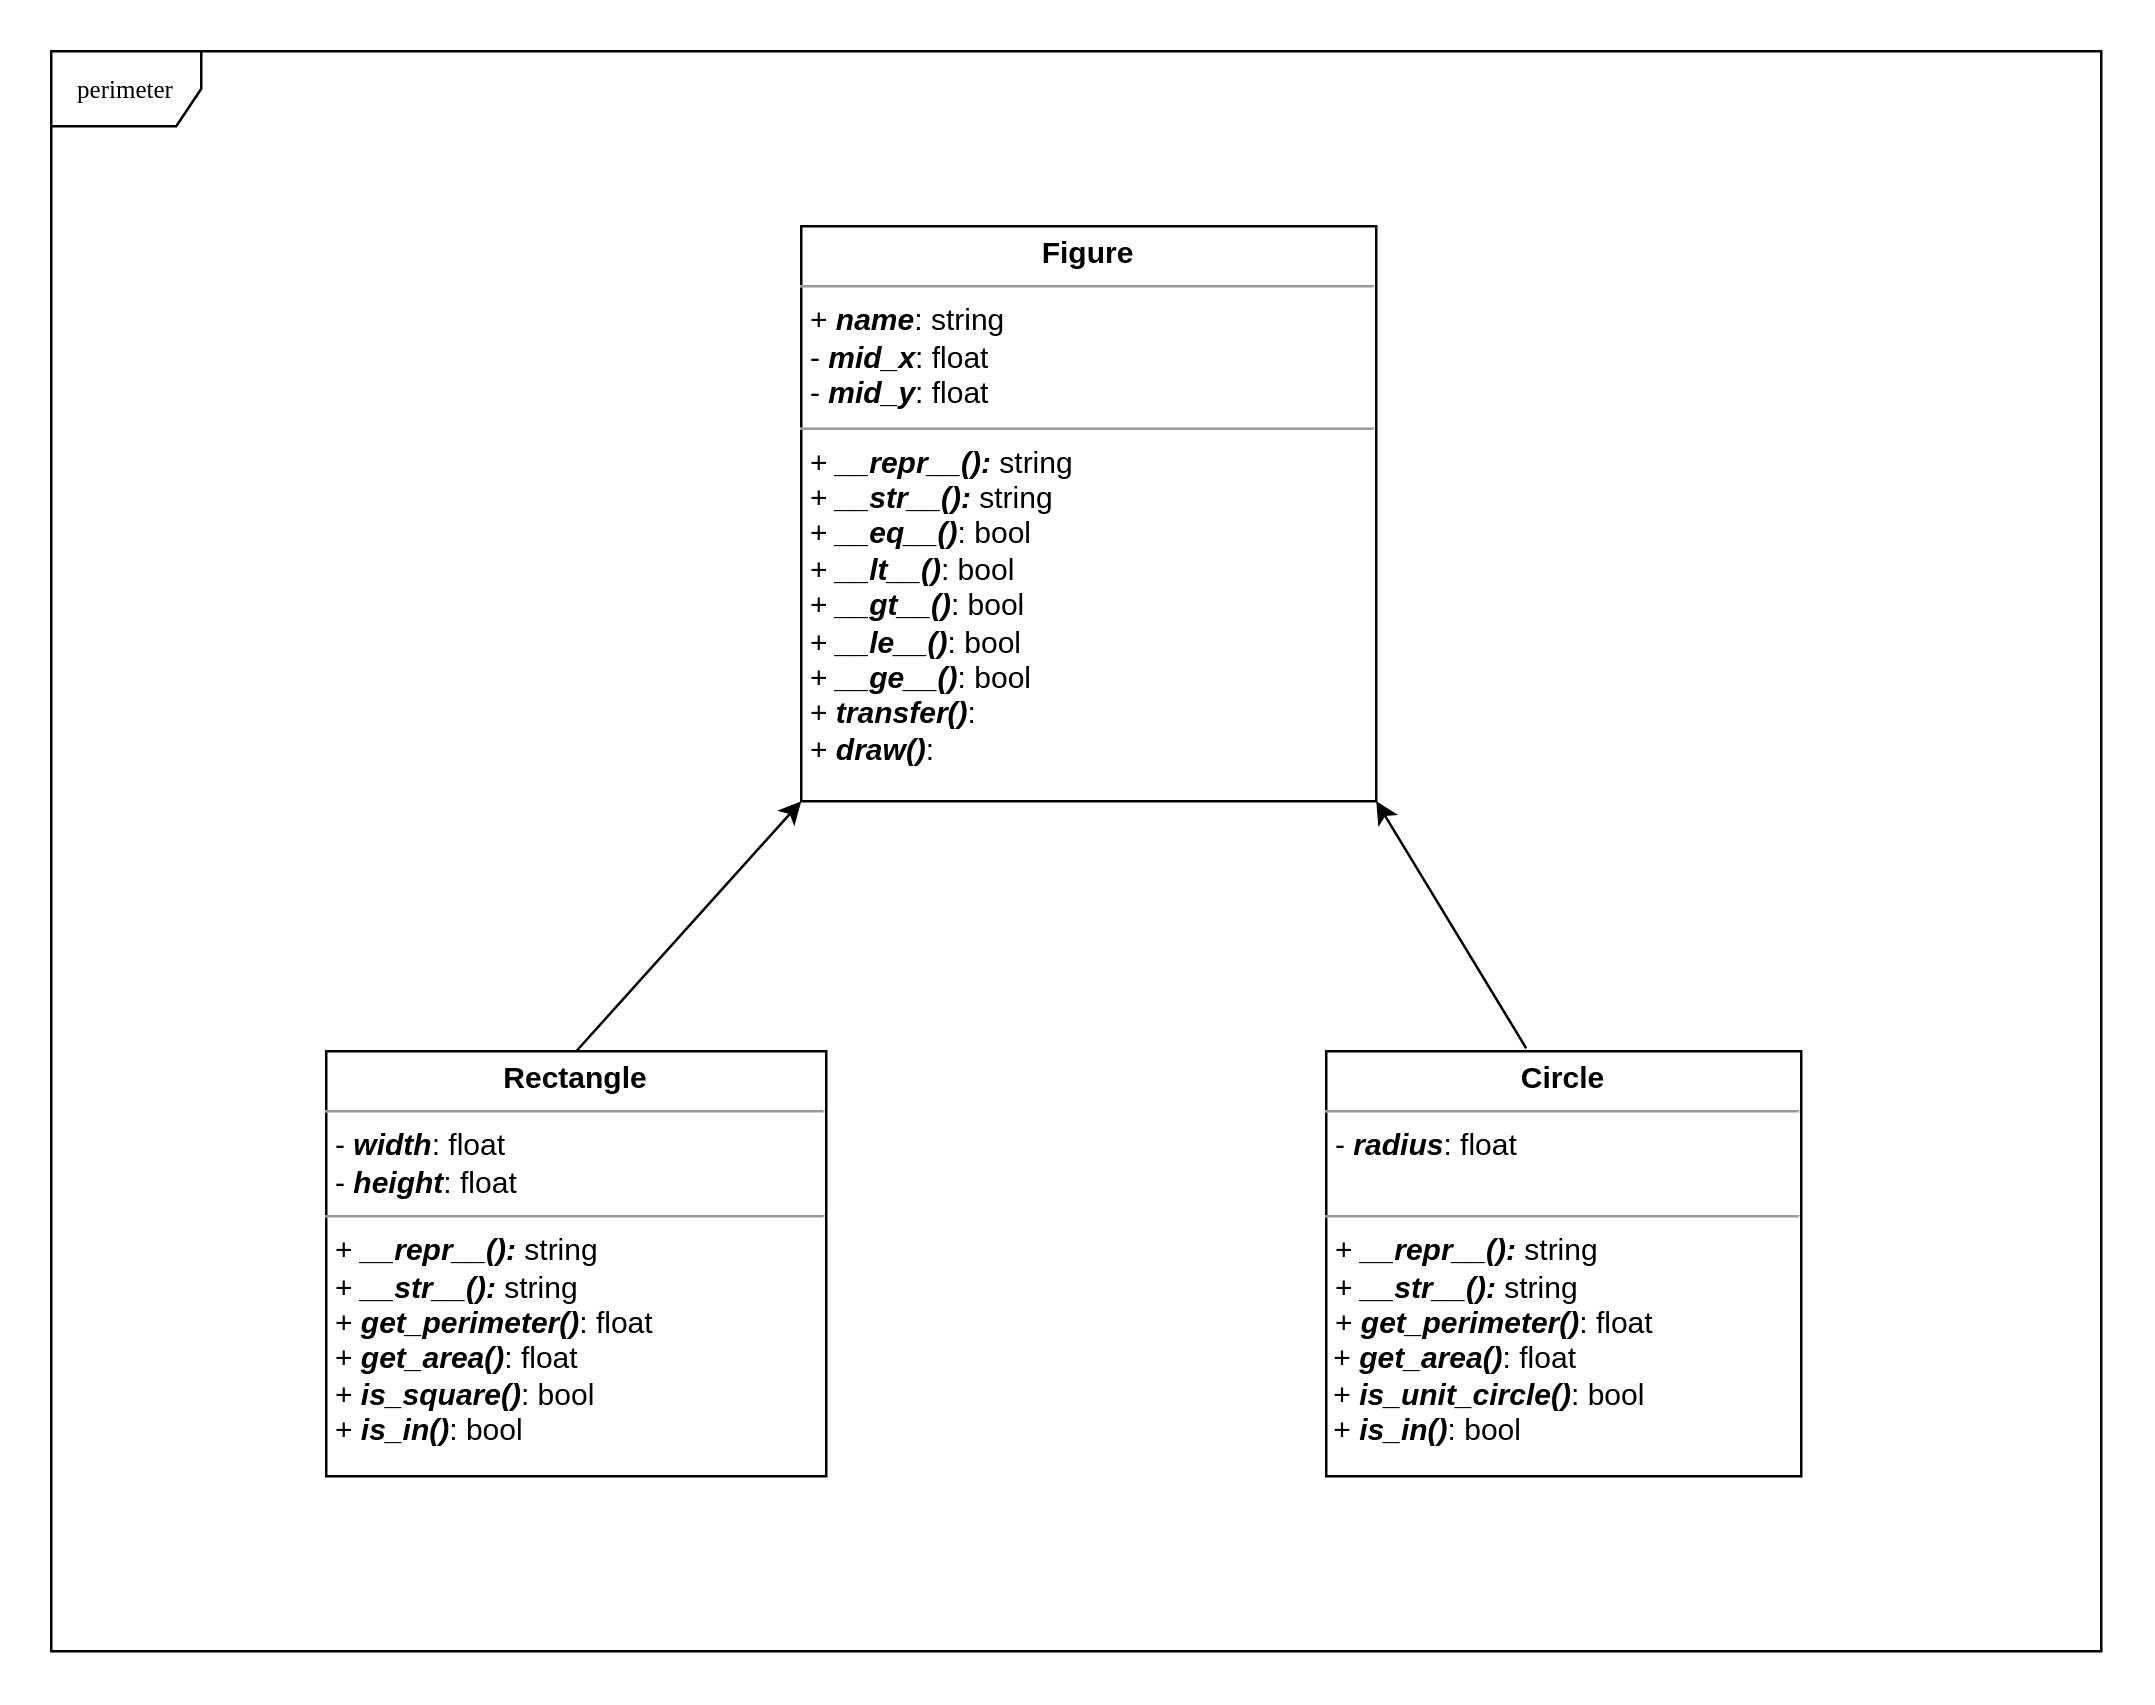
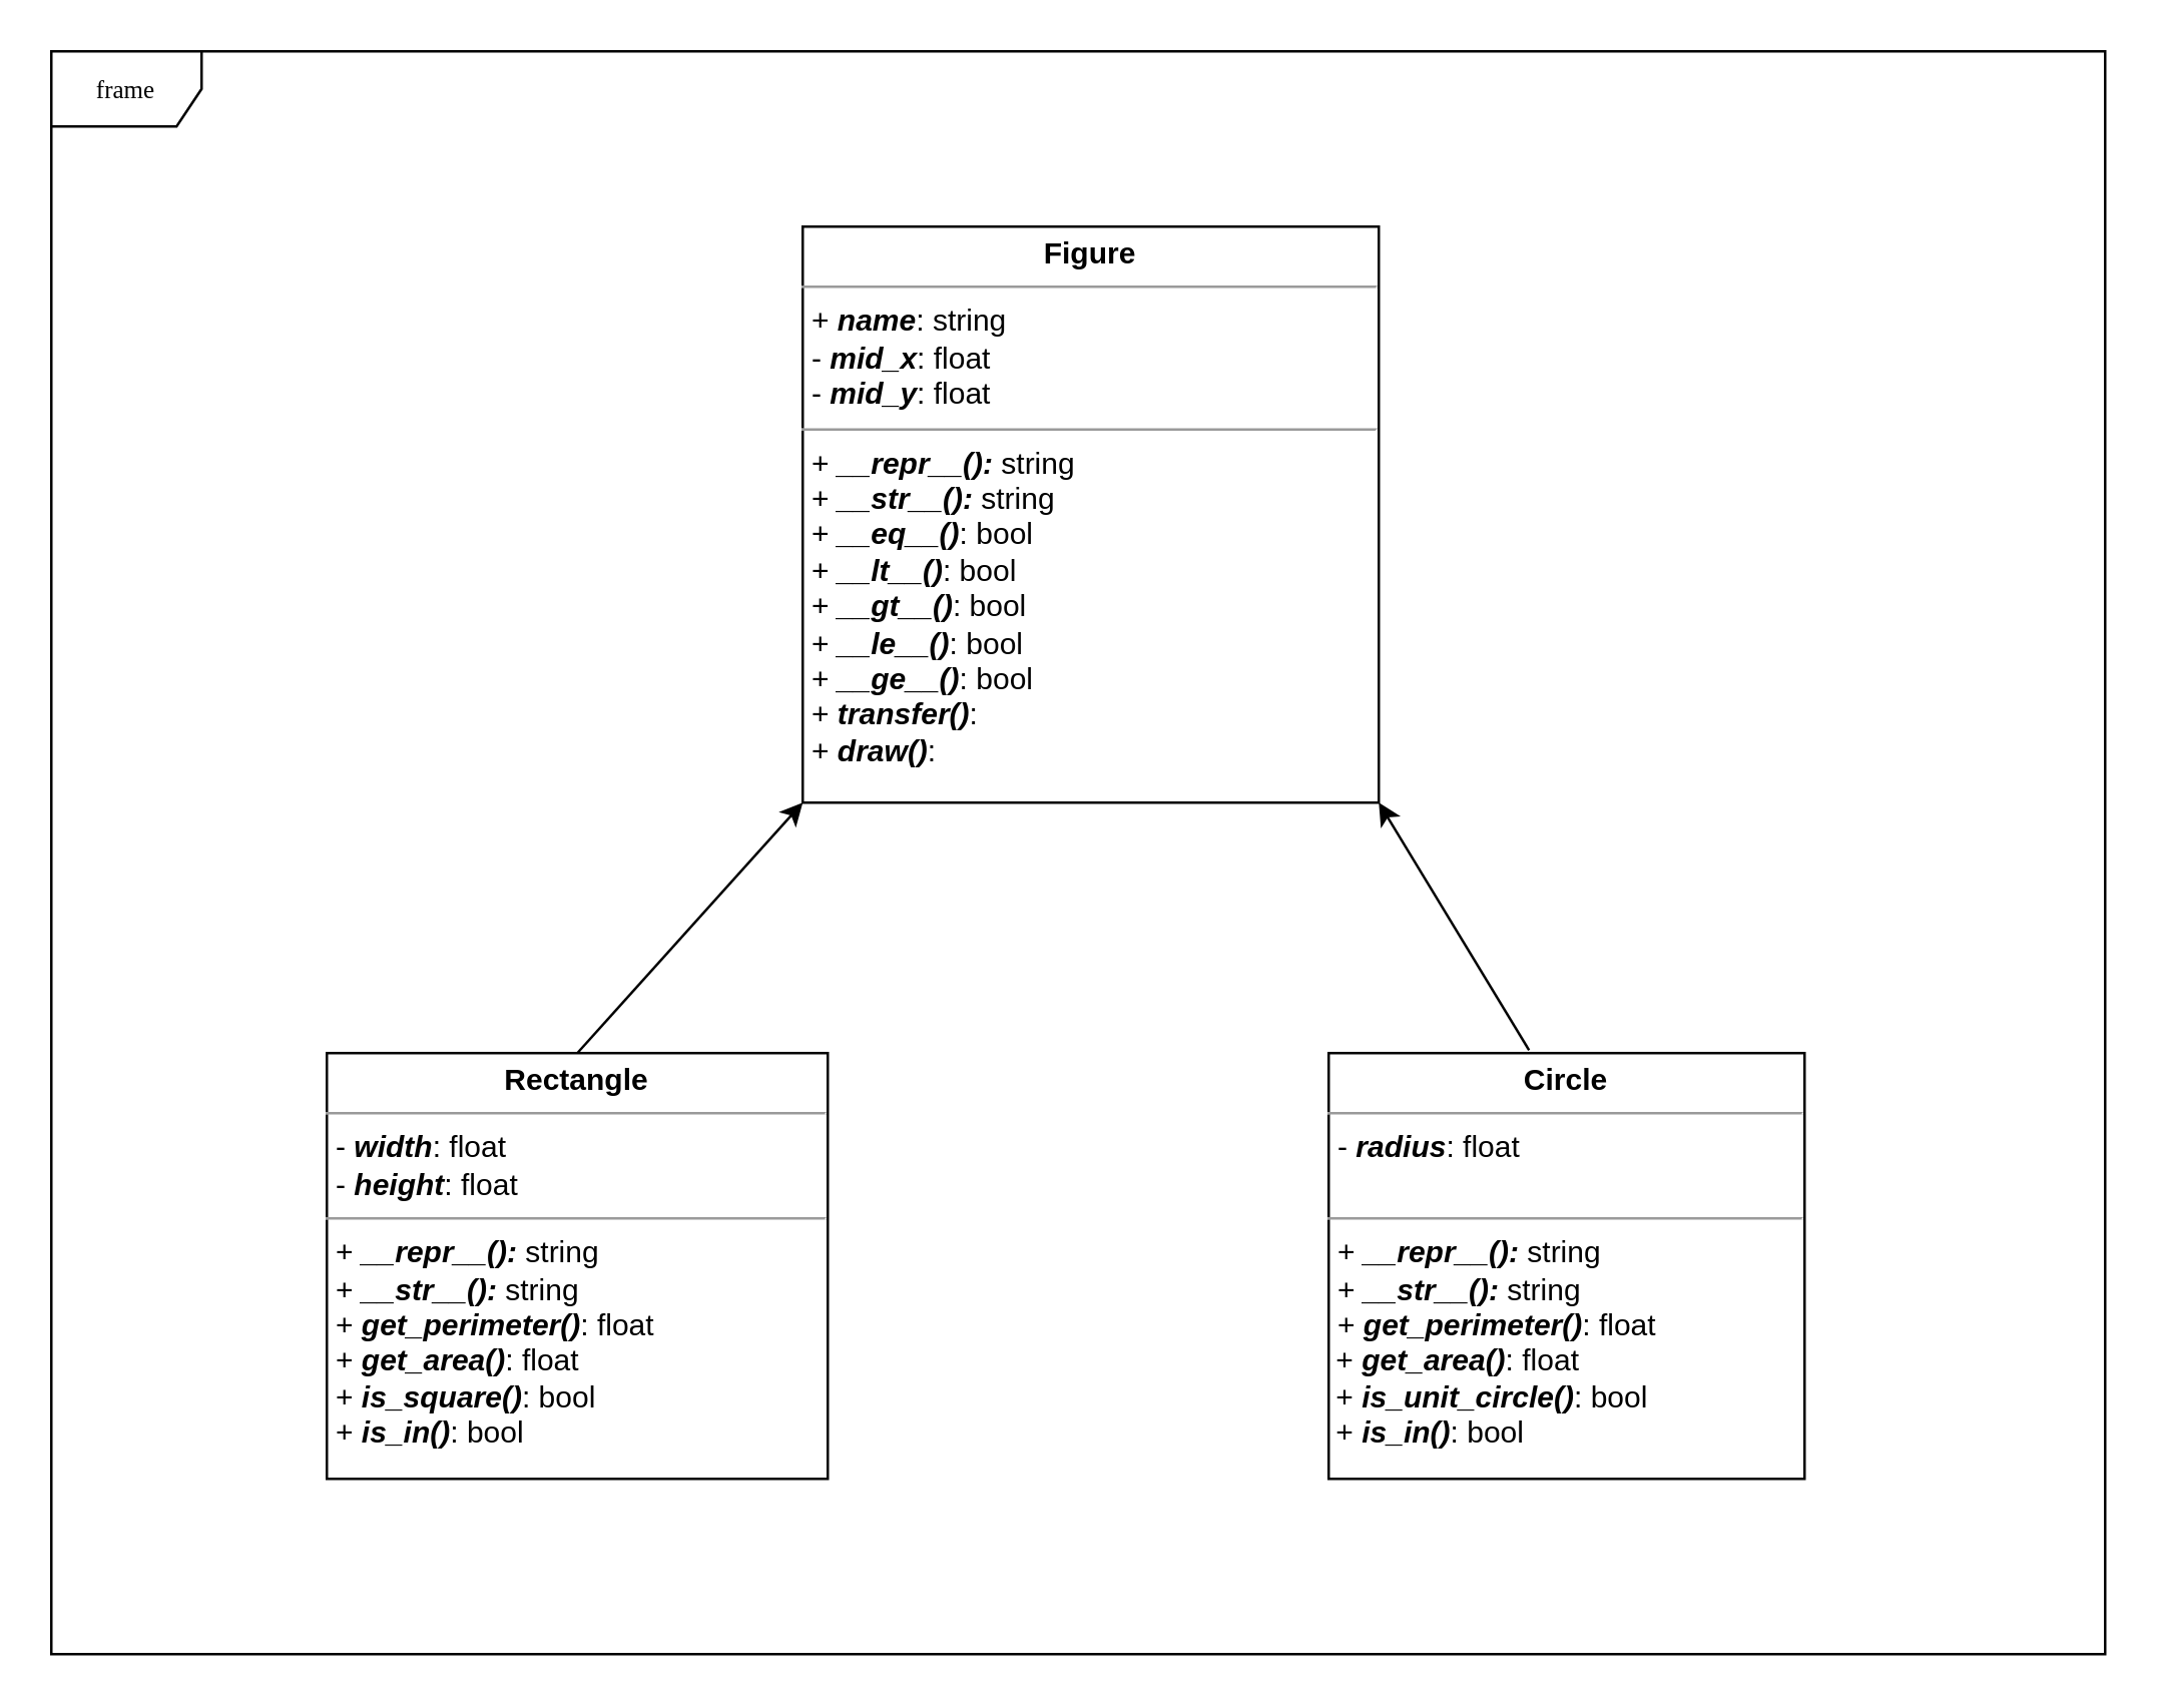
- <mxCell id="2" value="perimeter" style="shape=umlFrame;whiteSpace=wrap;html=1;rounded=0;shadow=0;comic=0;labelBackgroundColor=none;strokeWidth=1;fontFamily=Verdana;fontSize=10;align=center;" parent="1" vertex="1"><mxGeometry x="20" y="20" width="820" height="640" as="geometry" /></mxCell>
+ <mxCell id="2" value="frame" style="shape=umlFrame;whiteSpace=wrap;html=1;rounded=0;shadow=0;comic=0;labelBackgroundColor=none;strokeWidth=1;fontFamily=Verdana;fontSize=10;align=center;" parent="1" vertex="1"><mxGeometry x="20" y="20" width="820" height="640" as="geometry" /></mxCell>
